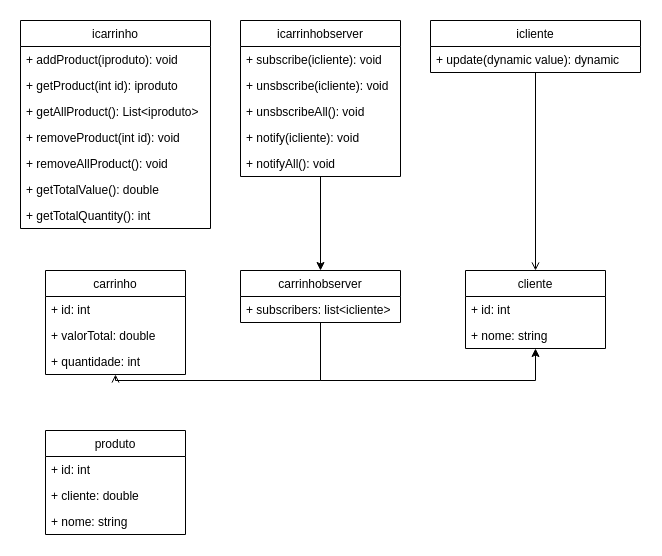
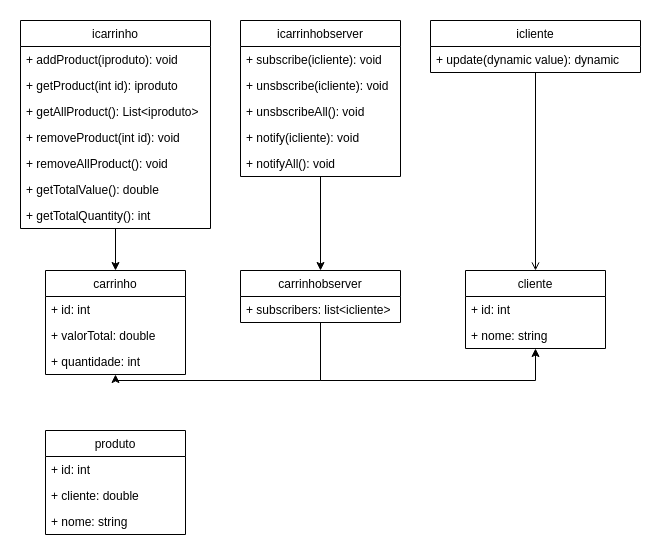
+ <mxCell id="23" style="edgeStyle=orthogonalEdgeStyle;rounded=0;orthogonalLoop=1;jettySize=auto;html=1;" parent="1" source="24" target="6" edge="1"><mxGeometry relative="1" as="geometry" /></mxCell>
- <mxCell id="33" style="edgeStyle=orthogonalEdgeStyle;rounded=0;orthogonalLoop=1;jettySize=auto;html=1;endArrow=open;" parent="1" source="34" target="6" edge="1"><mxGeometry relative="1" as="geometry"><Array as="points"><mxPoint x="320" y="380" /></Array></mxGeometry></mxCell>
+ <mxCell id="33" style="edgeStyle=orthogonalEdgeStyle;rounded=0;orthogonalLoop=1;jettySize=auto;html=1;" parent="1" source="34" target="6" edge="1"><mxGeometry relative="1" as="geometry"><Array as="points"><mxPoint x="320" y="380" /></Array></mxGeometry></mxCell>
